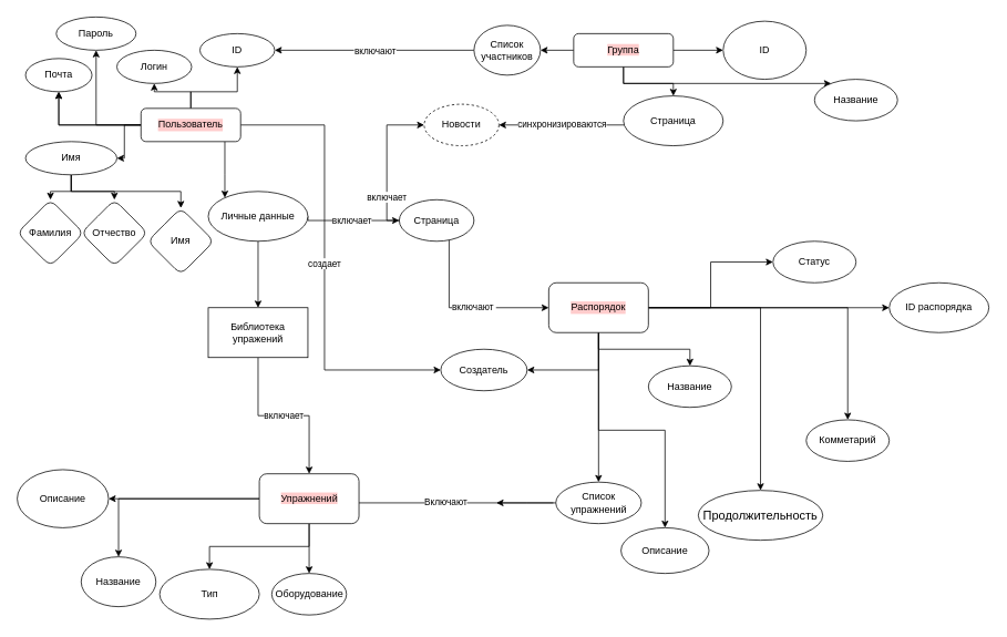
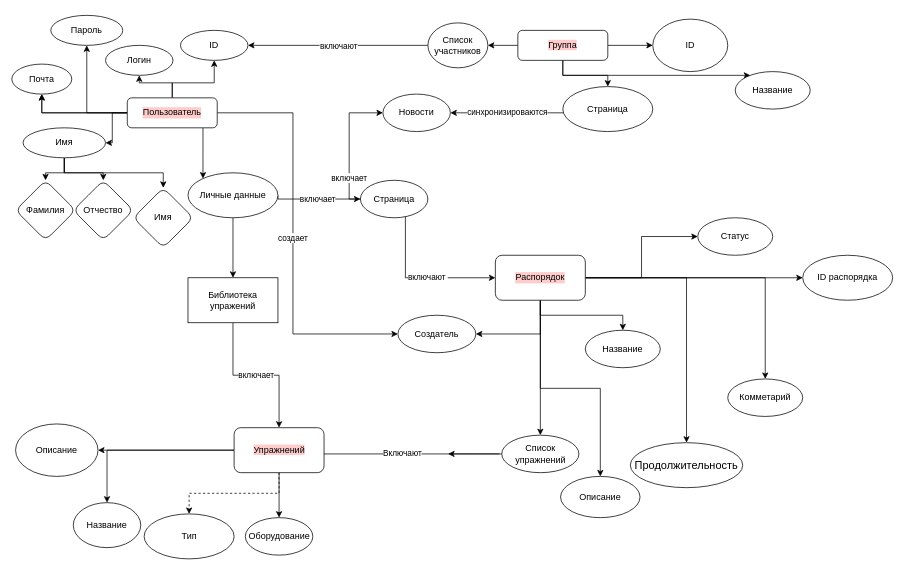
- <mxCell id="23" value="Почта" style="ellipse;whiteSpace=wrap;html=1;rounded=1;shadow=0;strokeWidth=1;glass=0;" parent="1" vertex="1"><mxGeometry x="30" y="70" width="80" height="40" as="geometry" /></mxCell>
+ <mxCell id="23" value="Почта" style="ellipse;whiteSpace=wrap;html=1;rounded=1;shadow=0;strokeWidth=1;glass=0;" parent="1" vertex="1"><mxGeometry x="15" y="85" width="80" height="40" as="geometry" /></mxCell>
- <mxCell id="24" value="Новости" style="ellipse;whiteSpace=wrap;html=1;rounded=1;shadow=0;strokeWidth=1;glass=0;dashed=1;" parent="1" vertex="1"><mxGeometry x="510" y="125" width="90" height="50" as="geometry" /></mxCell>
+ <mxCell id="24" value="Новости" style="ellipse;whiteSpace=wrap;html=1;rounded=1;shadow=0;strokeWidth=1;glass=0;" parent="1" vertex="1"><mxGeometry x="510" y="125" width="90" height="50" as="geometry" /></mxCell>
- <mxCell id="49" value="" style="edgeStyle=orthogonalEdgeStyle;rounded=0;orthogonalLoop=1;jettySize=auto;html=1;fontColor=#000000;" parent="1" source="52" target="54" edge="1"><mxGeometry relative="1" as="geometry" /></mxCell>
+ <mxCell id="49" value="" style="edgeStyle=orthogonalEdgeStyle;rounded=0;orthogonalLoop=1;jettySize=auto;html=1;fontColor=#000000;dashed=1;" parent="1" source="52" target="54" edge="1"><mxGeometry relative="1" as="geometry" /></mxCell>
